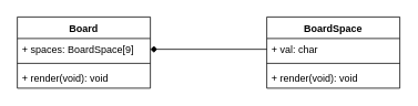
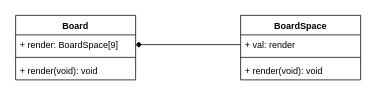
- <mxCell id="3" value="+ spaces: BoardSpace[9]" style="text;strokeColor=none;fillColor=none;align=left;verticalAlign=top;spacingLeft=4;spacingRight=4;overflow=hidden;rotatable=0;points=[[0,0.5],[1,0.5]];portConstraint=eastwest;" vertex="1" parent="2"><mxGeometry y="26" width="160" height="26" as="geometry" /></mxCell>
+ <mxCell id="3" value="+ render: BoardSpace[9]" style="text;strokeColor=none;fillColor=none;align=left;verticalAlign=top;spacingLeft=4;spacingRight=4;overflow=hidden;rotatable=0;points=[[0,0.5],[1,0.5]];portConstraint=eastwest;" vertex="1" parent="2"><mxGeometry y="26" width="160" height="26" as="geometry" /></mxCell>
- <mxCell id="7" value="+ val: char" style="text;strokeColor=none;fillColor=none;align=left;verticalAlign=top;spacingLeft=4;spacingRight=4;overflow=hidden;rotatable=0;points=[[0,0.5],[1,0.5]];portConstraint=eastwest;" vertex="1" parent="6"><mxGeometry y="26" width="160" height="26" as="geometry" /></mxCell>
+ <mxCell id="7" value="+ val: render" style="text;strokeColor=none;fillColor=none;align=left;verticalAlign=top;spacingLeft=4;spacingRight=4;overflow=hidden;rotatable=0;points=[[0,0.5],[1,0.5]];portConstraint=eastwest;" vertex="1" parent="6"><mxGeometry y="26" width="160" height="26" as="geometry" /></mxCell>
